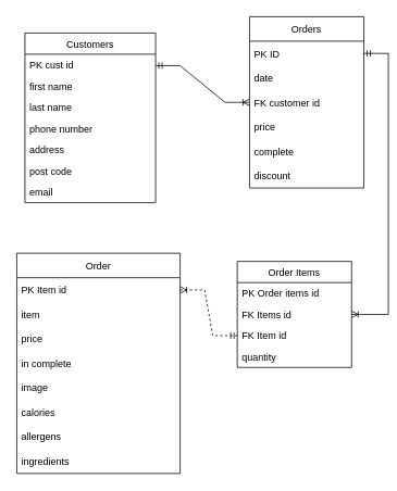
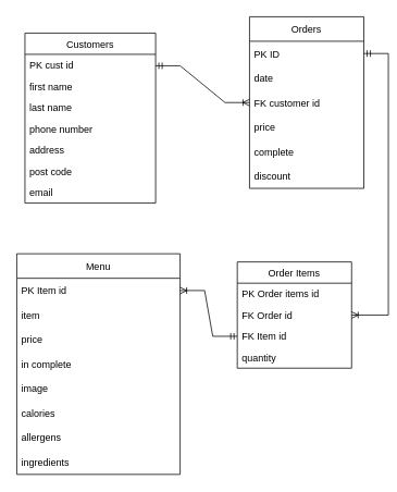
- <mxCell id="10" value="Order" style="swimlane;fontStyle=0;childLayout=stackLayout;horizontal=1;startSize=30;horizontalStack=0;resizeParent=1;resizeParentMax=0;resizeLast=0;collapsible=1;marginBottom=0;" vertex="1" parent="1"><mxGeometry x="20" y="310" width="200" height="270" as="geometry" /></mxCell>
+ <mxCell id="10" value="Menu" style="swimlane;fontStyle=0;childLayout=stackLayout;horizontal=1;startSize=30;horizontalStack=0;resizeParent=1;resizeParentMax=0;resizeLast=0;collapsible=1;marginBottom=0;" vertex="1" parent="1"><mxGeometry x="20" y="310" width="200" height="270" as="geometry" /></mxCell>
- <mxCell id="33" value="" style="edgeStyle=entityRelationEdgeStyle;fontSize=12;html=1;endArrow=ERoneToMany;startArrow=ERmandOne;rounded=0;dashed=1;" edge="1" parent="1" source="30" target="11"><mxGeometry width="100" height="100" relative="1" as="geometry"><mxPoint x="260" y="420" as="sourcePoint" /><mxPoint x="280" y="210" as="targetPoint" /></mxGeometry></mxCell>
+ <mxCell id="33" value="" style="edgeStyle=entityRelationEdgeStyle;fontSize=12;html=1;endArrow=ERoneToMany;startArrow=ERmandOne;rounded=0;" edge="1" parent="1" source="30" target="11"><mxGeometry width="100" height="100" relative="1" as="geometry"><mxPoint x="260" y="420" as="sourcePoint" /><mxPoint x="280" y="210" as="targetPoint" /></mxGeometry></mxCell>
- <mxCell id="29" value="FK Items id" style="text;strokeColor=none;fillColor=none;align=left;verticalAlign=top;spacingLeft=4;spacingRight=4;overflow=hidden;rotatable=0;points=[[0,0.5],[1,0.5]];portConstraint=eastwest;" vertex="1" parent="27"><mxGeometry y="52" width="140" height="26" as="geometry" /></mxCell>
+ <mxCell id="29" value="FK Order id" style="text;strokeColor=none;fillColor=none;align=left;verticalAlign=top;spacingLeft=4;spacingRight=4;overflow=hidden;rotatable=0;points=[[0,0.5],[1,0.5]];portConstraint=eastwest;" vertex="1" parent="27"><mxGeometry y="52" width="140" height="26" as="geometry" /></mxCell>
